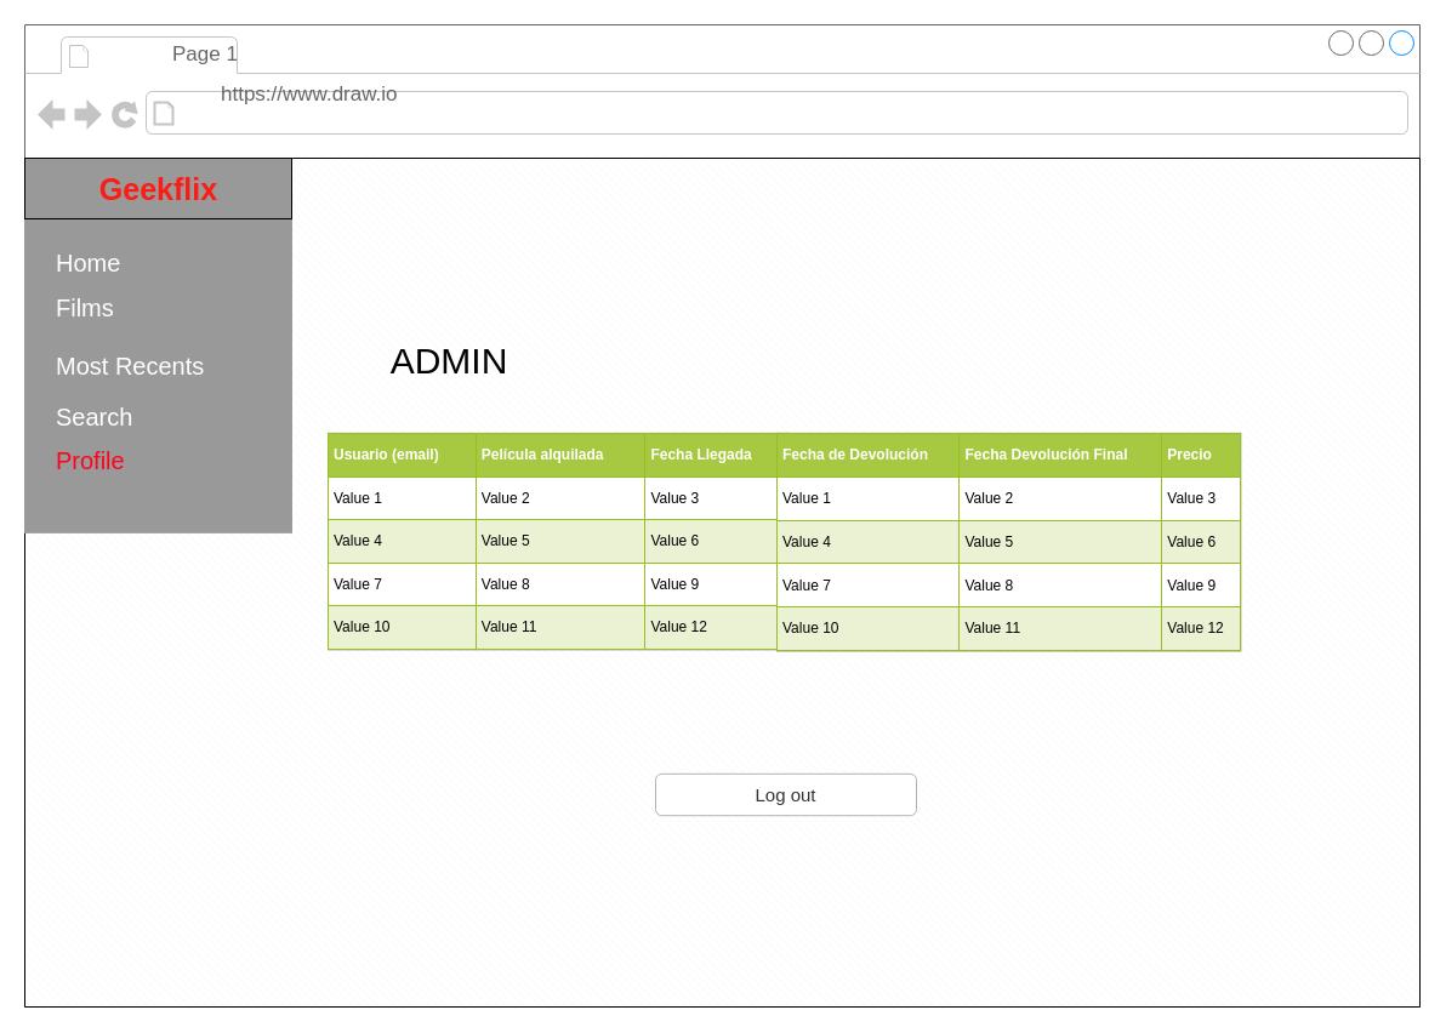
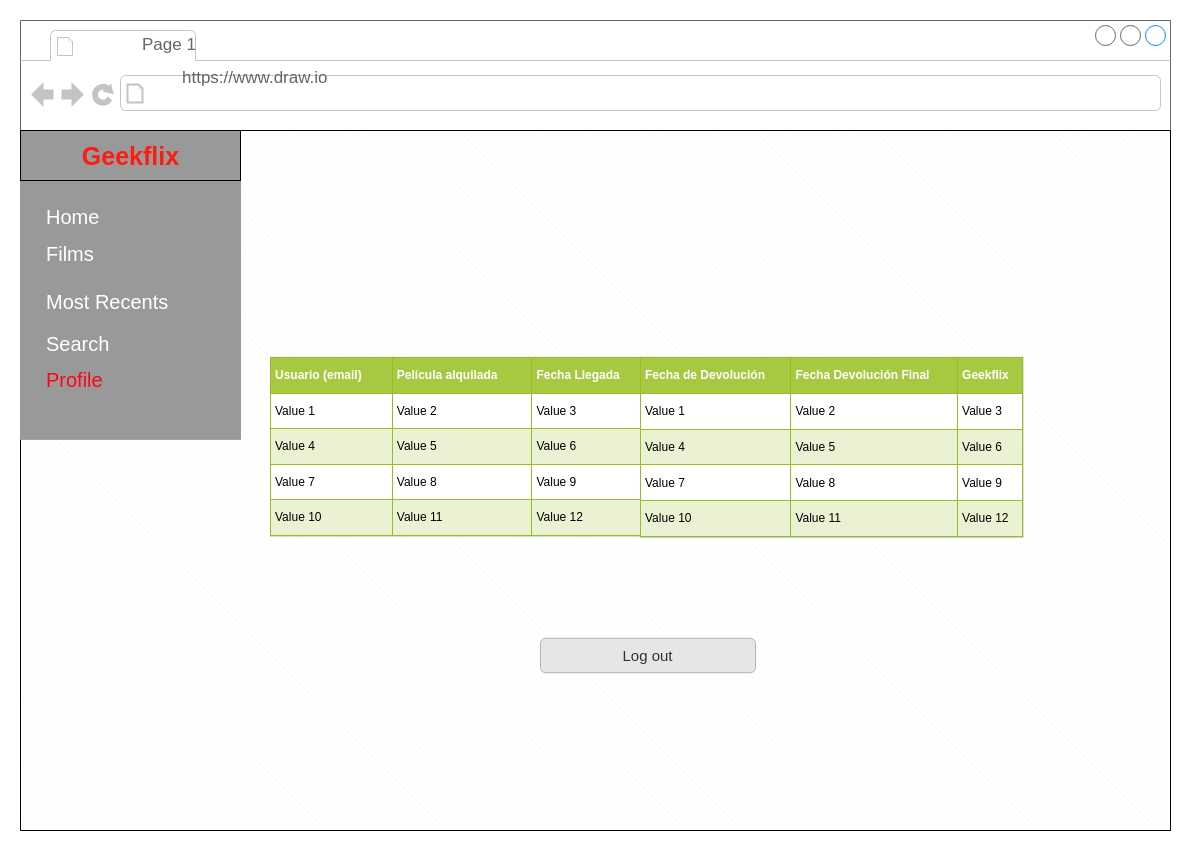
- <mxCell id="16" value="&lt;font style=&quot;font-size: 30px&quot;&gt;ADMIN&lt;/font&gt;" style="text;html=1;strokeColor=none;fillColor=none;align=center;verticalAlign=middle;whiteSpace=wrap;rounded=0;" vertex="1" parent="2"><mxGeometry x="300" y="267.8" width="100" height="19" as="geometry" /></mxCell>
- <mxCell id="7" value="&lt;table border=&quot;1&quot; width=&quot;100%&quot; cellpadding=&quot;4&quot; style=&quot;width: 100% ; height: 100% ; border-collapse: collapse&quot;&gt;&lt;tbody&gt;&lt;tr style=&quot;background-color: #a7c942 ; color: #ffffff ; border: 1px solid #98bf21&quot;&gt;&lt;th align=&quot;left&quot;&gt;Fecha de Devolución&lt;/th&gt;&lt;th align=&quot;left&quot;&gt;Fecha Devolución Final&lt;/th&gt;&lt;th align=&quot;left&quot;&gt;Precio&lt;/th&gt;&lt;/tr&gt;&lt;tr style=&quot;border: 1px solid #98bf21&quot;&gt;&lt;td&gt;Value 1&lt;/td&gt;&lt;td&gt;Value 2&lt;/td&gt;&lt;td&gt;Value 3&lt;/td&gt;&lt;/tr&gt;&lt;tr style=&quot;background-color: #eaf2d3 ; border: 1px solid #98bf21&quot;&gt;&lt;td&gt;Value 4&lt;/td&gt;&lt;td&gt;Value 5&lt;/td&gt;&lt;td&gt;Value 6&lt;/td&gt;&lt;/tr&gt;&lt;tr style=&quot;border: 1px solid #98bf21&quot;&gt;&lt;td&gt;Value 7&lt;/td&gt;&lt;td&gt;Value 8&lt;/td&gt;&lt;td&gt;Value 9&lt;/td&gt;&lt;/tr&gt;&lt;tr style=&quot;background-color: #eaf2d3 ; border: 1px solid #98bf21&quot;&gt;&lt;td&gt;Value 10&lt;/td&gt;&lt;td&gt;Value 11&lt;/td&gt;&lt;td&gt;Value 12&lt;/td&gt;&lt;/tr&gt;&lt;/tbody&gt;&lt;/table&gt;" style="text;html=1;strokeColor=#c0c0c0;fillColor=#ffffff;overflow=fill;rounded=0;aspect=fixed;" parent="2" vertex="1"><mxGeometry x="620" y="336.8" width="382.5" height="180" as="geometry" /></mxCell>
+ <mxCell id="7" value="&lt;table border=&quot;1&quot; width=&quot;100%&quot; cellpadding=&quot;4&quot; style=&quot;width: 100% ; height: 100% ; border-collapse: collapse&quot;&gt;&lt;tbody&gt;&lt;tr style=&quot;background-color: #a7c942 ; color: #ffffff ; border: 1px solid #98bf21&quot;&gt;&lt;th align=&quot;left&quot;&gt;Fecha de Devolución&lt;/th&gt;&lt;th align=&quot;left&quot;&gt;Fecha Devolución Final&lt;/th&gt;&lt;th align=&quot;left&quot;&gt;Geekflix&lt;/th&gt;&lt;/tr&gt;&lt;tr style=&quot;border: 1px solid #98bf21&quot;&gt;&lt;td&gt;Value 1&lt;/td&gt;&lt;td&gt;Value 2&lt;/td&gt;&lt;td&gt;Value 3&lt;/td&gt;&lt;/tr&gt;&lt;tr style=&quot;background-color: #eaf2d3 ; border: 1px solid #98bf21&quot;&gt;&lt;td&gt;Value 4&lt;/td&gt;&lt;td&gt;Value 5&lt;/td&gt;&lt;td&gt;Value 6&lt;/td&gt;&lt;/tr&gt;&lt;tr style=&quot;border: 1px solid #98bf21&quot;&gt;&lt;td&gt;Value 7&lt;/td&gt;&lt;td&gt;Value 8&lt;/td&gt;&lt;td&gt;Value 9&lt;/td&gt;&lt;/tr&gt;&lt;tr style=&quot;background-color: #eaf2d3 ; border: 1px solid #98bf21&quot;&gt;&lt;td&gt;Value 10&lt;/td&gt;&lt;td&gt;Value 11&lt;/td&gt;&lt;td&gt;Value 12&lt;/td&gt;&lt;/tr&gt;&lt;/tbody&gt;&lt;/table&gt;" style="text;html=1;strokeColor=#c0c0c0;fillColor=#ffffff;overflow=fill;rounded=0;aspect=fixed;" parent="2" vertex="1"><mxGeometry x="620" y="336.8" width="382.5" height="180" as="geometry" /></mxCell>
- <mxCell id="17" value="&lt;font style=&quot;font-size: 15px&quot;&gt;Log out&lt;/font&gt;" style="rounded=1;html=1;shadow=0;dashed=0;whiteSpace=wrap;fontSize=10;fillColor=#ffffff;align=center;strokeColor=#B3B3B3;fontColor=#333333;aspect=fixed;" vertex="1" parent="2"><mxGeometry x="520" y="617.8" width="215" height="34.4" as="geometry" /></mxCell>
+ <mxCell id="17" value="&lt;font style=&quot;font-size: 15px&quot;&gt;Log out&lt;/font&gt;" style="rounded=1;html=1;shadow=0;dashed=0;whiteSpace=wrap;fontSize=10;fillColor=#E6E6E6;align=center;strokeColor=#B3B3B3;fontColor=#333333;aspect=fixed;" vertex="1" parent="2"><mxGeometry x="520" y="617.8" width="215" height="34.4" as="geometry" /></mxCell>
